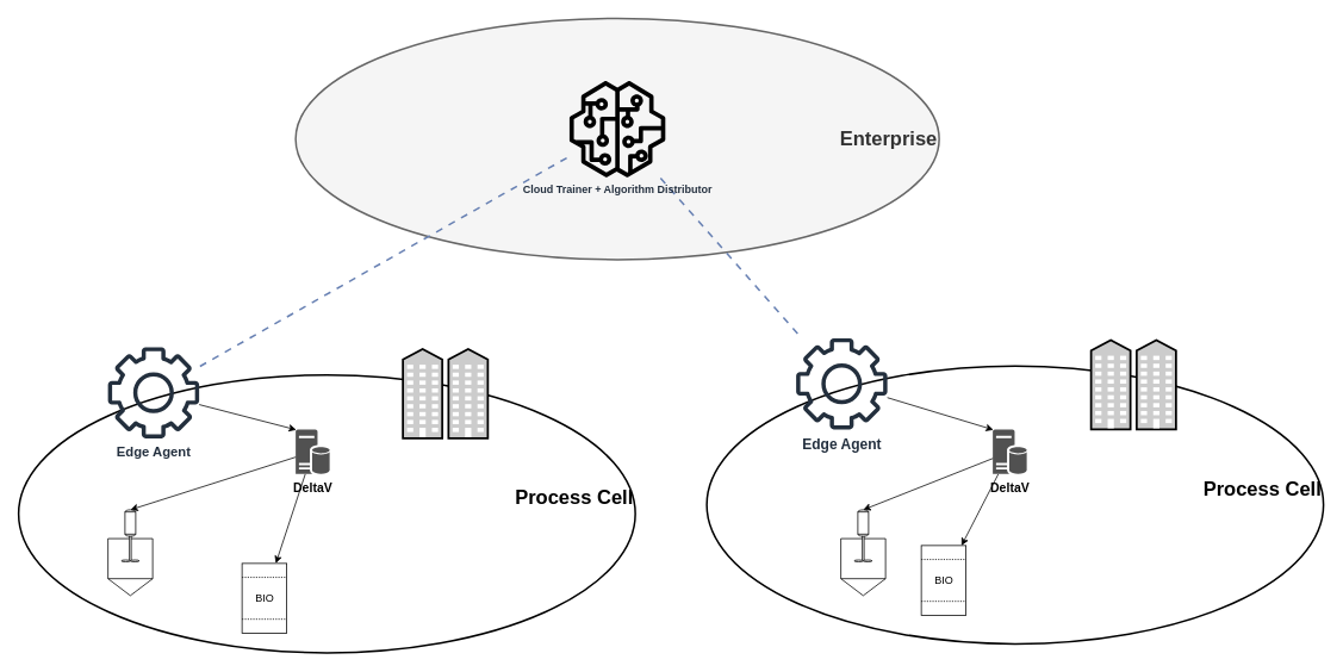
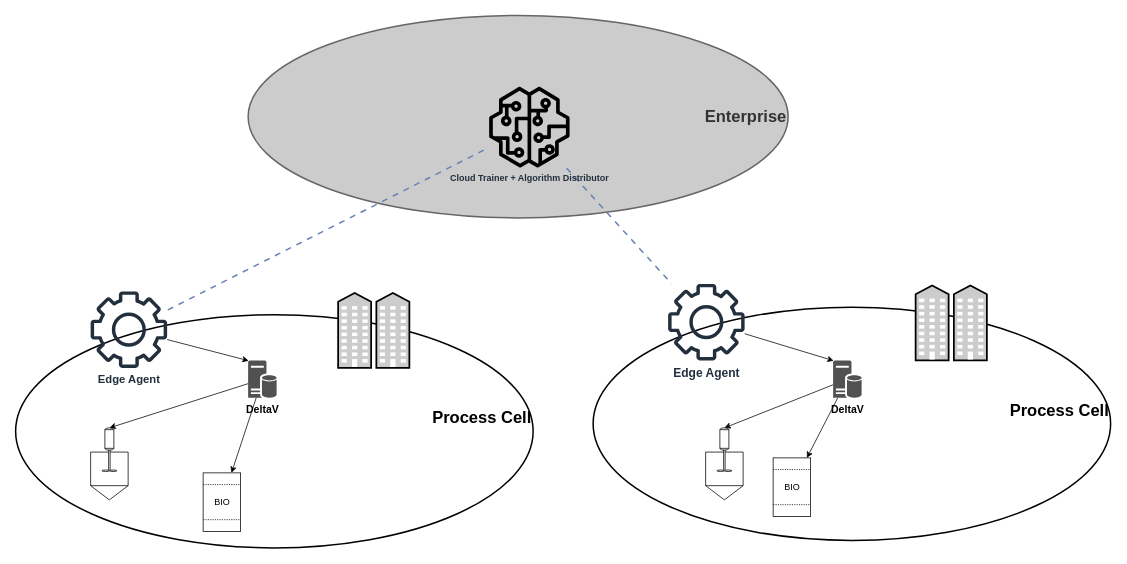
- <mxCell id="5" value="Cloud Trainer + Algorithm Distributor" style="sketch=0;outlineConnect=0;fontColor=#232F3E;gradientColor=none;fillColor=#000000;strokeColor=none;dashed=0;verticalLabelPosition=bottom;verticalAlign=top;align=center;html=1;fontSize=12;fontStyle=1;aspect=fixed;pointerEvents=1;shape=mxgraph.aws4.sagemaker_model;" vertex="1" parent="1"><mxGeometry x="636" y="90" width="108" height="108" as="geometry" /></mxCell>
+ <mxCell id="5" value="Cloud Trainer + Algorithm Distributor" style="sketch=0;outlineConnect=0;fontColor=#232F3E;gradientColor=none;fillColor=#000000;strokeColor=none;dashed=0;verticalLabelPosition=bottom;verticalAlign=top;align=center;html=1;fontSize=12;fontStyle=1;aspect=fixed;pointerEvents=1;shape=mxgraph.aws4.sagemaker_model;" vertex="1" parent="1"><mxGeometry x="651" y="115" width="108" height="108" as="geometry" /></mxCell>
- <mxCell id="2" value="Enterprise" style="ellipse;whiteSpace=wrap;html=1;rounded=1;shadow=0;comic=0;labelBackgroundColor=none;strokeColor=#666666;strokeWidth=2;fillColor=#f5f5f5;fontFamily=Helvetica;fontSize=22;fontColor=#333333;verticalAlign=middle;gradientDirection=north;align=right;fontStyle=1" parent="1" vertex="1"><mxGeometry x="330" y="20" width="720" height="270" as="geometry" /></mxCell>
+ <mxCell id="2" value="Enterprise" style="ellipse;whiteSpace=wrap;html=1;rounded=1;shadow=0;comic=0;labelBackgroundColor=none;strokeColor=#666666;strokeWidth=2;fillColor=#cccccc;fontFamily=Helvetica;fontSize=22;fontColor=#333333;verticalAlign=middle;gradientDirection=north;align=right;fontStyle=1;" parent="1" vertex="1"><mxGeometry x="330" y="20" width="720" height="270" as="geometry" /></mxCell>
